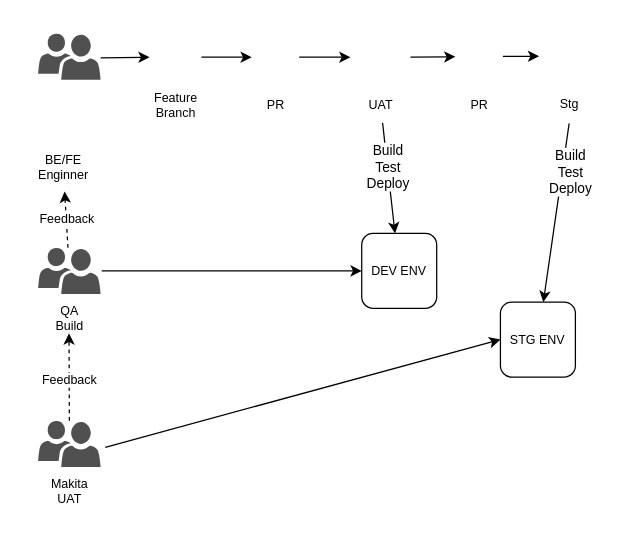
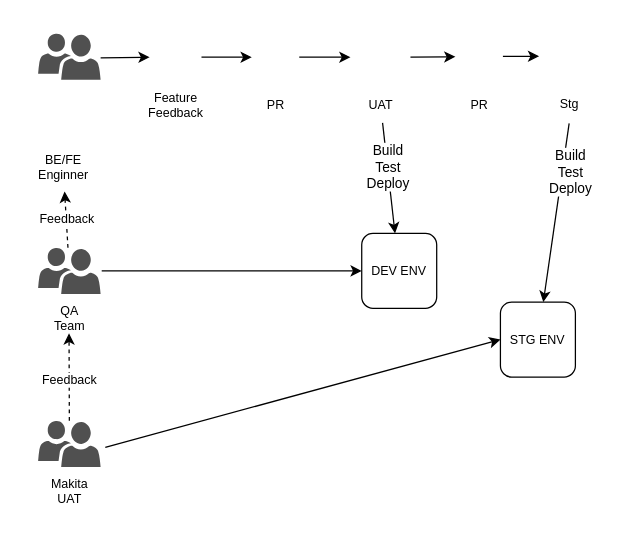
- <mxCell id="7" value="Feature&lt;div&gt;Branch&lt;/div&gt;" style="text;html=1;align=center;verticalAlign=middle;resizable=0;points=[];autosize=1;strokeColor=none;fillColor=none;fontSize=10;" parent="1" vertex="1"><mxGeometry x="110" y="63" width="60" height="40" as="geometry" /></mxCell>
+ <mxCell id="7" value="Feature&lt;div&gt;Feedback&lt;/div&gt;" style="text;html=1;align=center;verticalAlign=middle;resizable=0;points=[];autosize=1;strokeColor=none;fillColor=none;fontSize=10;" parent="1" vertex="1"><mxGeometry x="110" y="63" width="60" height="40" as="geometry" /></mxCell>
- <mxCell id="20" value="QA&lt;div&gt;Build&lt;/div&gt;" style="text;html=1;align=center;verticalAlign=middle;resizable=0;points=[];autosize=1;strokeColor=none;fillColor=none;fontSize=10;" parent="1" vertex="1"><mxGeometry x="30" y="233.5" width="50" height="40" as="geometry" /></mxCell>
+ <mxCell id="20" value="QA&lt;div&gt;Team&lt;/div&gt;" style="text;html=1;align=center;verticalAlign=middle;resizable=0;points=[];autosize=1;strokeColor=none;fillColor=none;fontSize=10;" parent="1" vertex="1"><mxGeometry x="30" y="233.5" width="50" height="40" as="geometry" /></mxCell>
